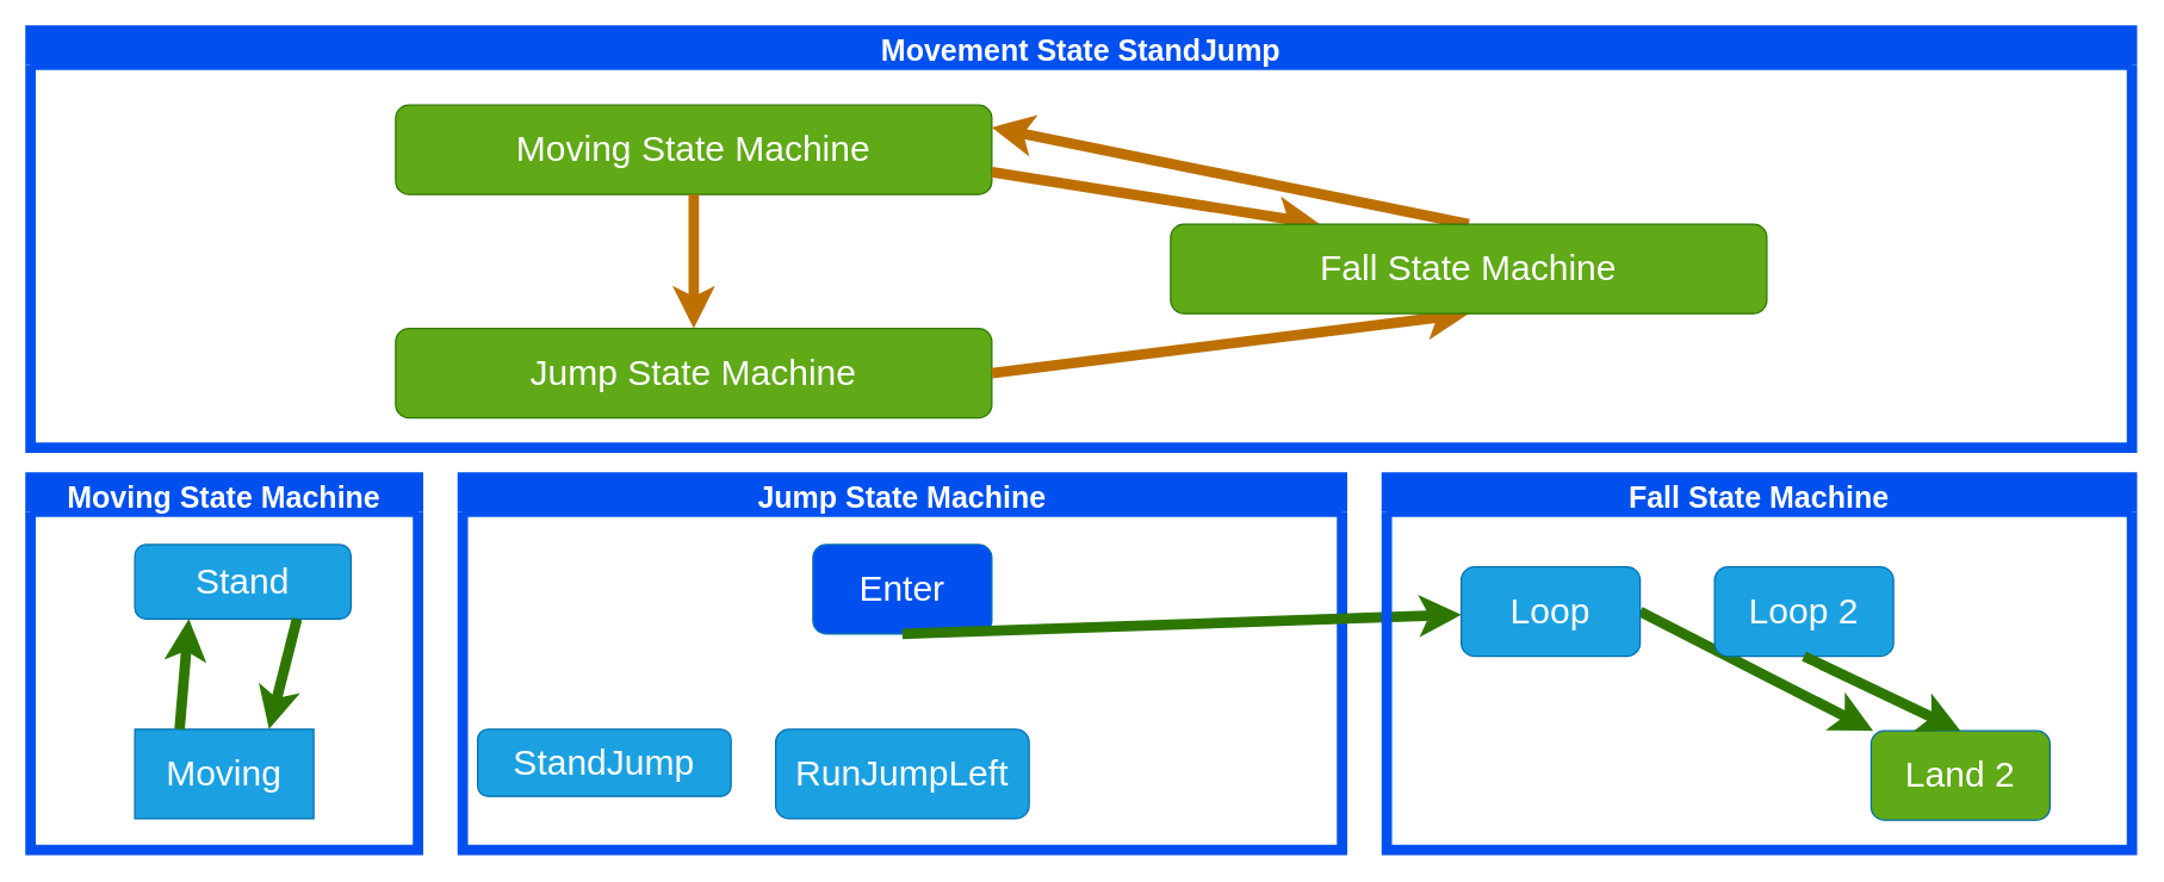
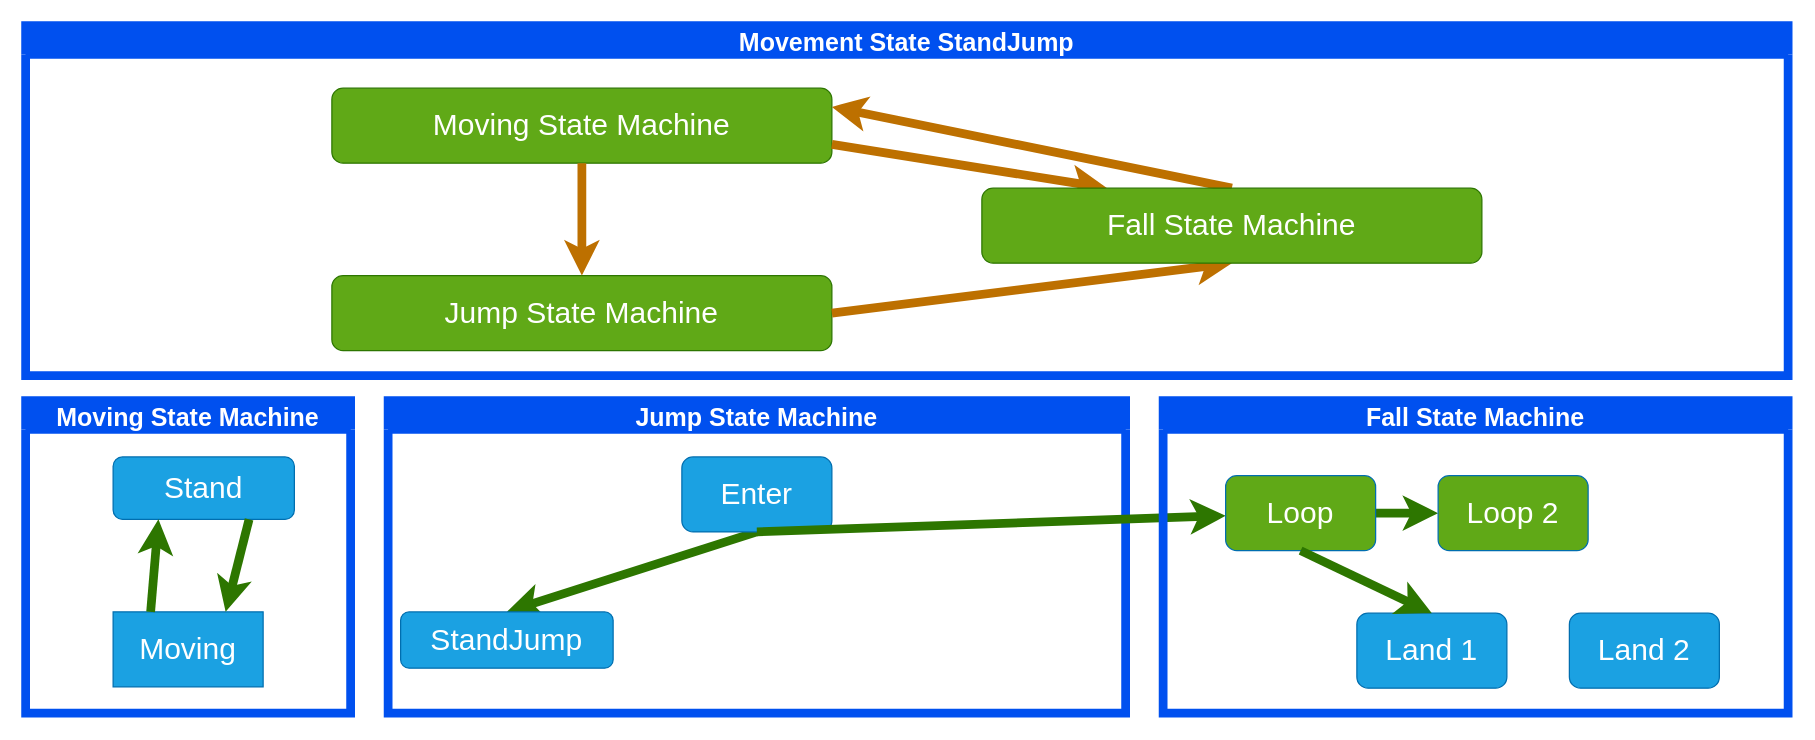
- <mxCell id="6" value="Enter" style="rounded=1;whiteSpace=wrap;html=1;fontSize=24;fillColor=#0050ef;fontColor=#ffffff;strokeColor=#006EAF;" vertex="1" parent="4"><mxGeometry x="235" y="45" width="120" height="60" as="geometry" /></mxCell>
+ <mxCell id="6" value="Enter" style="rounded=1;whiteSpace=wrap;html=1;fontSize=24;fillColor=#1ba1e2;fontColor=#ffffff;strokeColor=#006EAF;" vertex="1" parent="4"><mxGeometry x="235" y="45" width="120" height="60" as="geometry" /></mxCell>
- <mxCell id="13" value="Loop" style="rounded=1;whiteSpace=wrap;html=1;fontSize=24;fillColor=#1ba1e2;fontColor=#ffffff;strokeColor=#006EAF;" parent="11" vertex="1"><mxGeometry x="50" y="60" width="120" height="60" as="geometry" /></mxCell>
+ <mxCell id="13" value="Loop" style="rounded=1;whiteSpace=wrap;html=1;fontSize=24;fillColor=#60a917;fontColor=#ffffff;strokeColor=#006EAF;" parent="11" vertex="1"><mxGeometry x="50" y="60" width="120" height="60" as="geometry" /></mxCell>
- <mxCell id="14" value="Loop 2" style="rounded=1;whiteSpace=wrap;html=1;fontSize=24;fillColor=#1ba1e2;fontColor=#ffffff;strokeColor=#006EAF;" parent="11" vertex="1"><mxGeometry x="220" y="60" width="120" height="60" as="geometry" /></mxCell>
+ <mxCell id="14" value="Loop 2" style="rounded=1;whiteSpace=wrap;html=1;fontSize=24;fillColor=#60a917;fontColor=#ffffff;strokeColor=#006EAF;" parent="11" vertex="1"><mxGeometry x="220" y="60" width="120" height="60" as="geometry" /></mxCell>
- <mxCell id="12" style="edgeStyle=none;html=1;exitX=1;exitY=0.5;exitDx=0;exitDy=0;fillColor=#60a917;strokeColor=#2D7600;strokeWidth=7;" parent="11" source="13" target="16" edge="1"><mxGeometry relative="1" as="geometry"><mxPoint x="295" y="105" as="sourcePoint" /><mxPoint x="495" y="145" as="targetPoint" /></mxGeometry></mxCell>
+ <mxCell id="12" style="edgeStyle=none;html=1;exitX=1;exitY=0.5;exitDx=0;exitDy=0;entryX=0;entryY=0.5;entryDx=0;entryDy=0;fillColor=#60a917;strokeColor=#2D7600;strokeWidth=7;" parent="11" source="13" target="14" edge="1"><mxGeometry relative="1" as="geometry"><mxPoint x="295" y="105" as="sourcePoint" /><mxPoint x="495" y="145" as="targetPoint" /></mxGeometry></mxCell>
+ <mxCell id="5" style="edgeStyle=none;html=1;exitX=0.5;exitY=1;exitDx=0;exitDy=0;entryX=0.5;entryY=0;entryDx=0;entryDy=0;fillColor=#60a917;strokeColor=#2D7600;strokeWidth=7;" edge="1" parent="4" source="6" target="10"><mxGeometry relative="1" as="geometry"><mxPoint x="-160" y="115" as="sourcePoint" /><mxPoint x="95" y="145.0" as="targetPoint" /></mxGeometry></mxCell>
+ <mxCell id="17" style="edgeStyle=none;html=1;exitX=0.5;exitY=1;exitDx=0;exitDy=0;entryX=0.5;entryY=0;entryDx=0;entryDy=0;fillColor=#60a917;strokeColor=#2D7600;strokeWidth=7;" parent="11" source="13" target="15" edge="1"><mxGeometry relative="1" as="geometry"><mxPoint x="180" y="100" as="sourcePoint" /><mxPoint x="264" y="100" as="targetPoint" /></mxGeometry></mxCell>
- <mxCell id="18" style="edgeStyle=none;html=1;exitX=0.5;exitY=1;exitDx=0;exitDy=0;entryX=0.5;entryY=0;entryDx=0;entryDy=0;fillColor=#60a917;strokeColor=#2D7600;strokeWidth=7;" parent="11" source="14" target="16" edge="1"><mxGeometry relative="1" as="geometry"><mxPoint x="343" y="124.5" as="sourcePoint" /><mxPoint x="427" y="124.5" as="targetPoint" /></mxGeometry></mxCell>
- <mxCell id="8" value="RunJumpLeft" style="rounded=1;whiteSpace=wrap;html=1;fontSize=24;fillColor=#1ba1e2;fontColor=#ffffff;strokeColor=#006EAF;" vertex="1" parent="4"><mxGeometry x="210" y="169" width="170" height="60" as="geometry" /></mxCell>
+ <mxCell id="15" value="Land 1" style="rounded=1;whiteSpace=wrap;html=1;fontSize=24;fillColor=#1ba1e2;fontColor=#ffffff;strokeColor=#006EAF;" parent="11" vertex="1"><mxGeometry x="155" y="170" width="120" height="60" as="geometry" /></mxCell>
- <mxCell id="16" value="Land 2" style="rounded=1;whiteSpace=wrap;html=1;fontSize=24;fillColor=#60a917;fontColor=#ffffff;strokeColor=#006EAF;" parent="11" vertex="1"><mxGeometry x="325" y="170" width="120" height="60" as="geometry" /></mxCell>
+ <mxCell id="16" value="Land 2" style="rounded=1;whiteSpace=wrap;html=1;fontSize=24;fillColor=#1ba1e2;fontColor=#ffffff;strokeColor=#006EAF;" parent="11" vertex="1"><mxGeometry x="325" y="170" width="120" height="60" as="geometry" /></mxCell>
